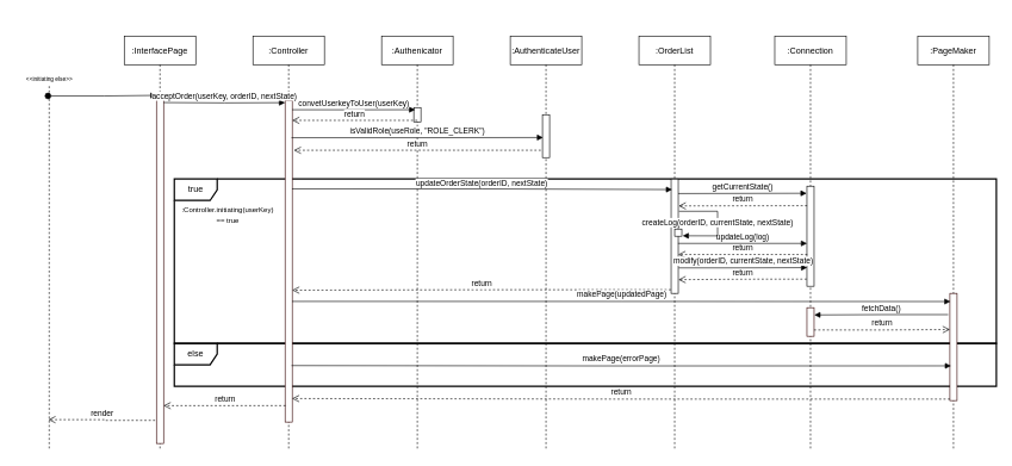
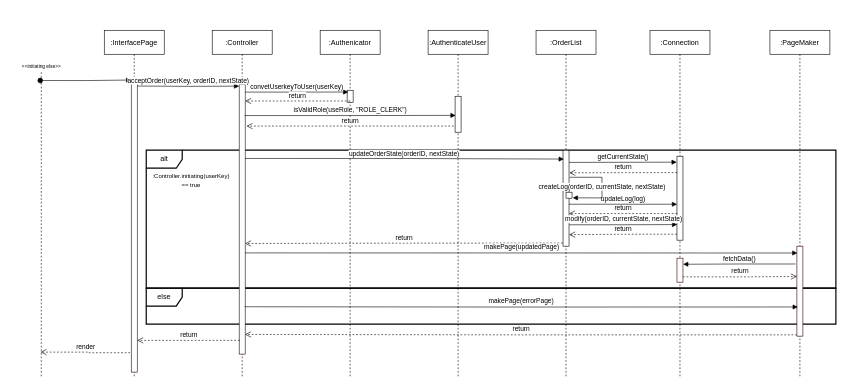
- <mxCell id="3" value="true" style="shape=umlFrame;whiteSpace=wrap;html=1;rounded=0;shadow=0;strokeWidth=2;flipH=0;flipV=0;" parent="1" vertex="1"><mxGeometry x="243" y="250" width="1150" height="230" as="geometry" /></mxCell>
+ <mxCell id="3" value="alt" style="shape=umlFrame;whiteSpace=wrap;html=1;rounded=0;shadow=0;strokeWidth=2;flipH=0;flipV=0;" parent="1" vertex="1"><mxGeometry x="243" y="250" width="1150" height="230" as="geometry" /></mxCell>
